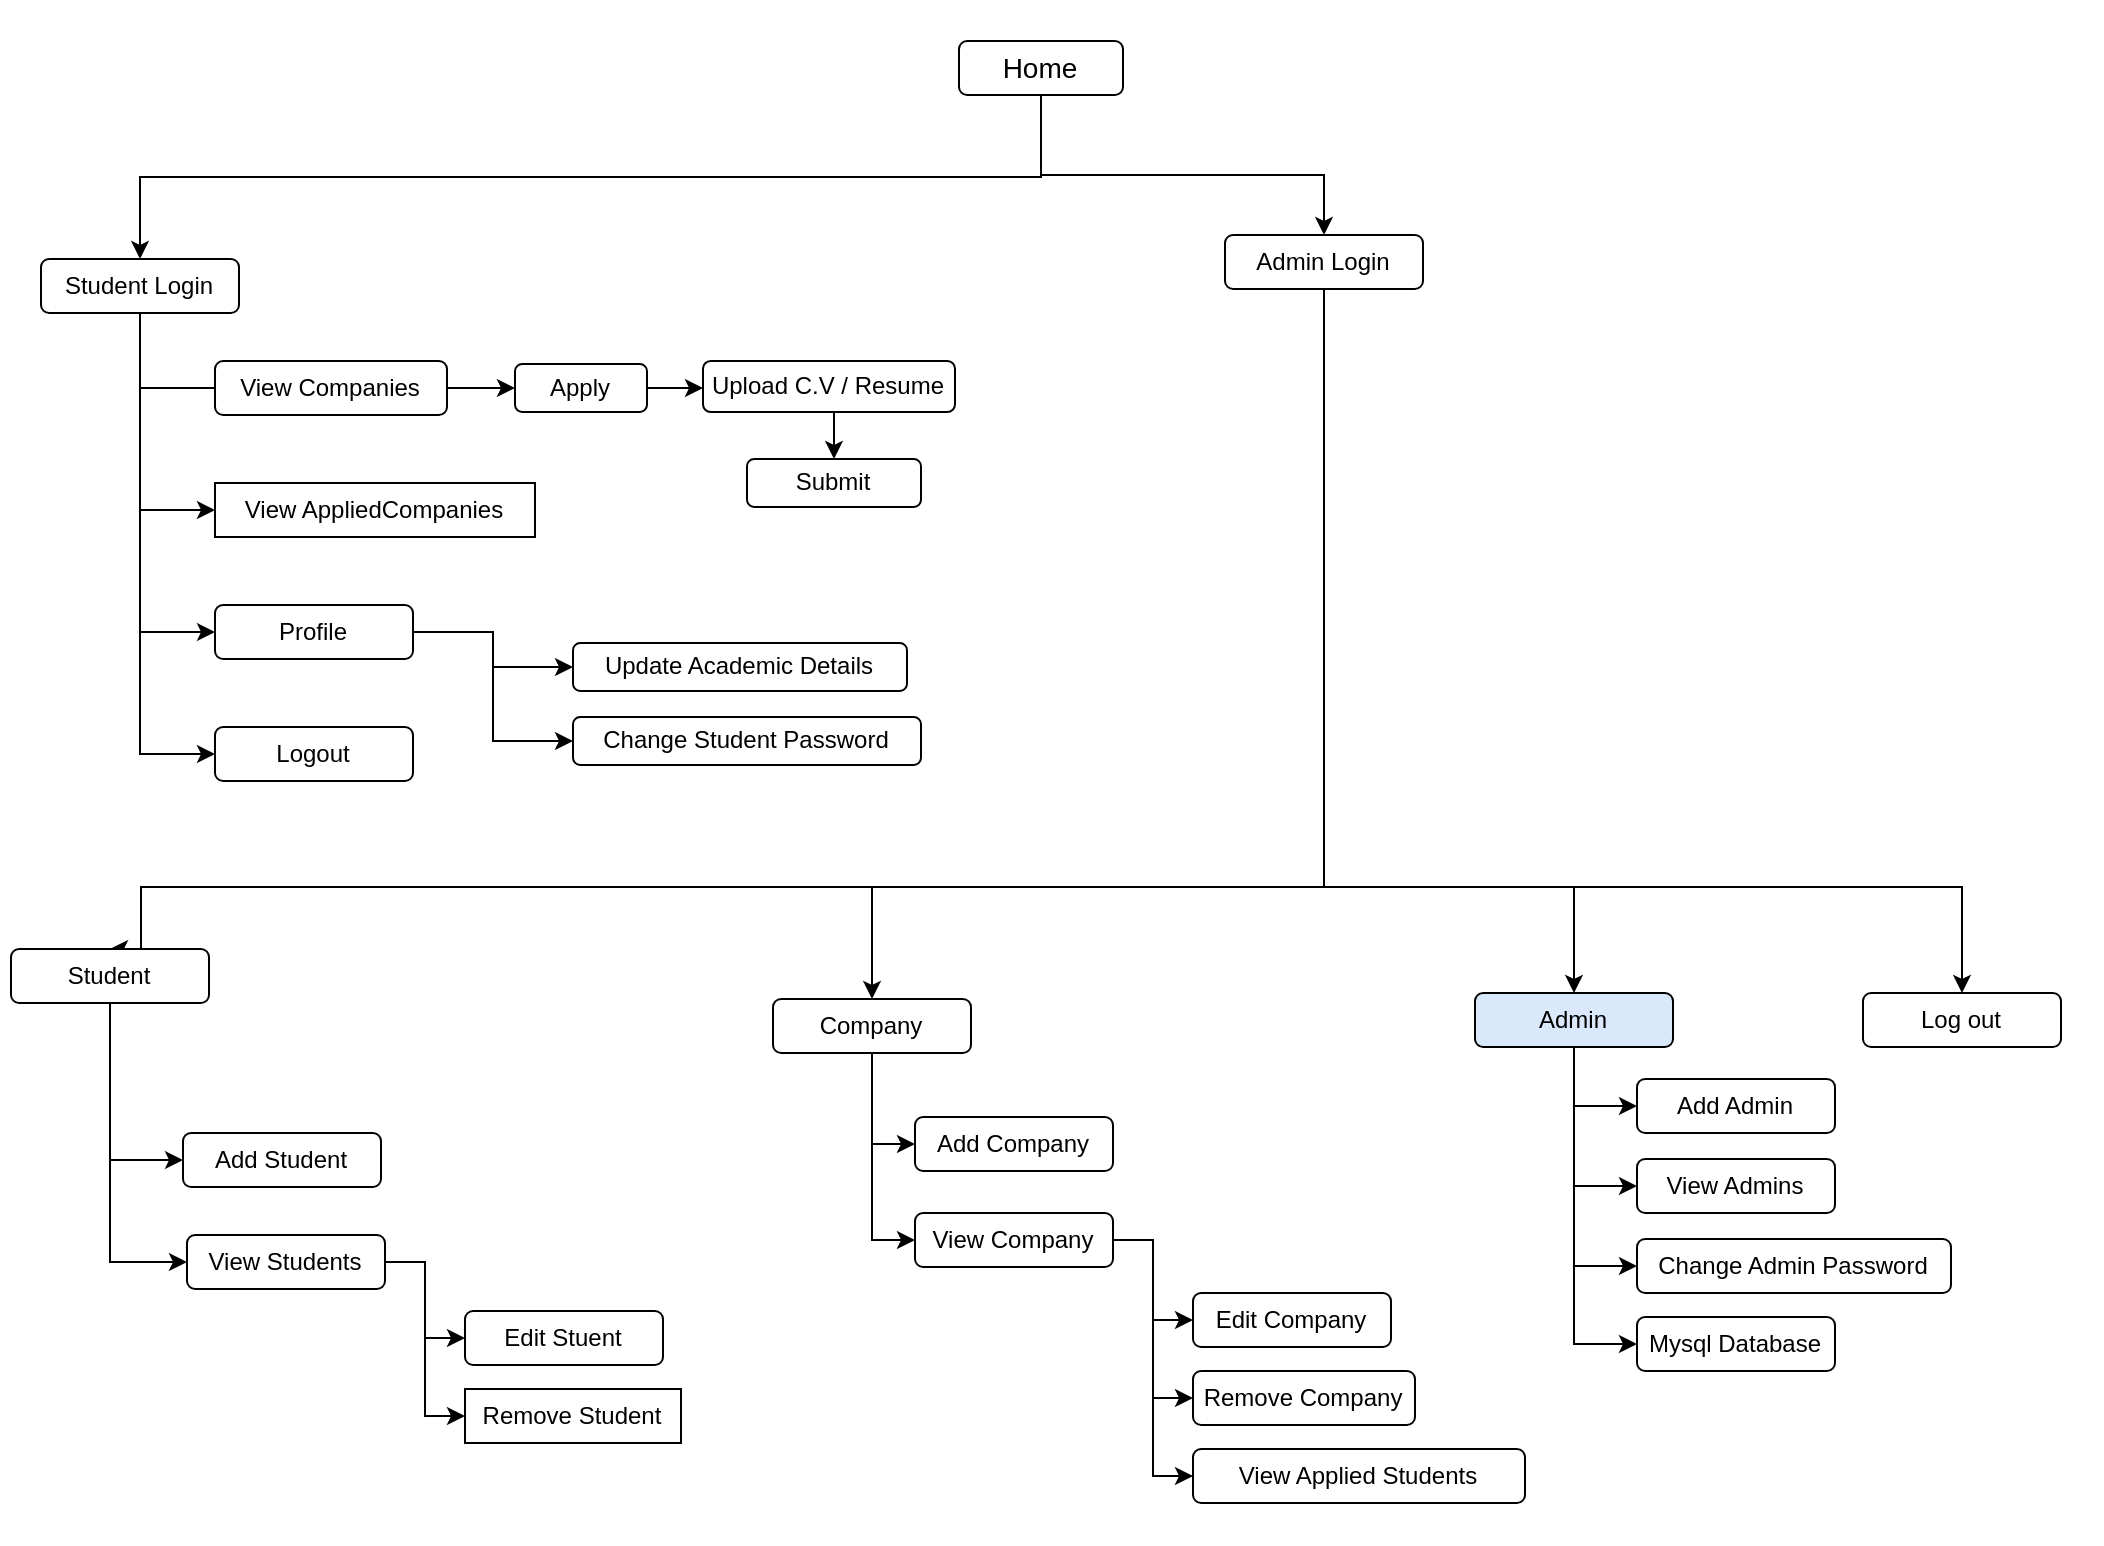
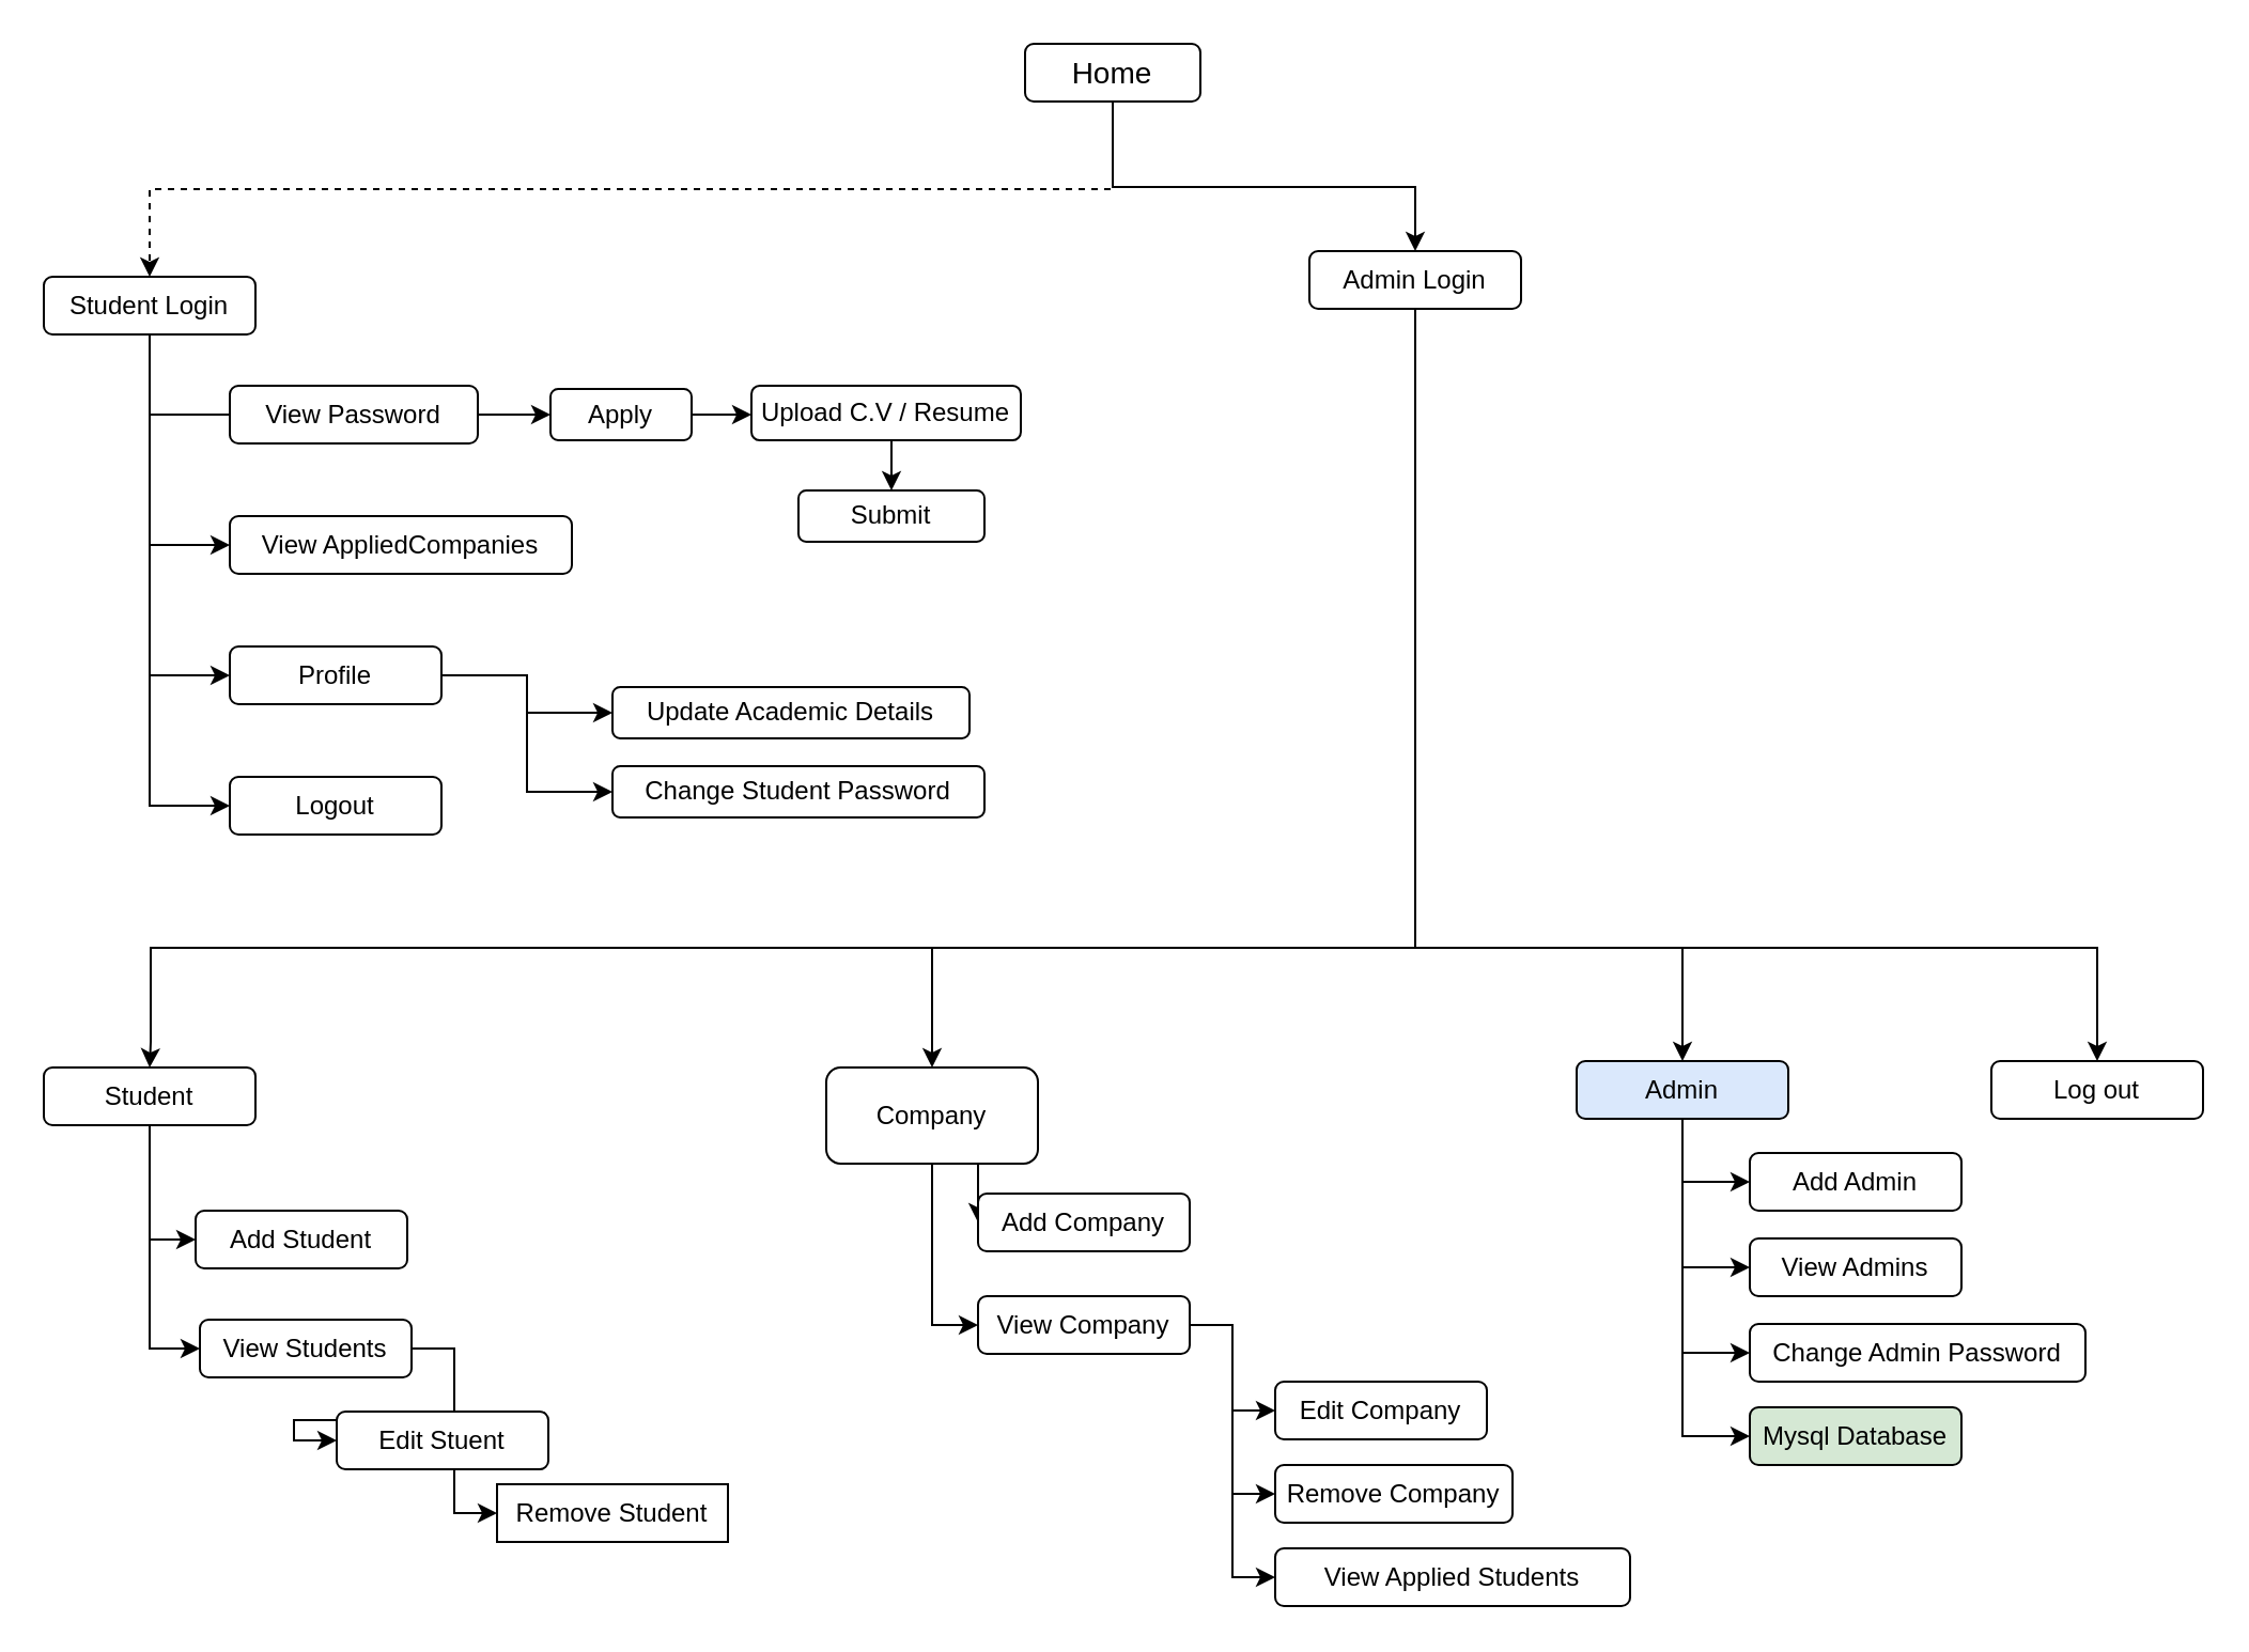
- <mxCell id="3" style="edgeStyle=orthogonalEdgeStyle;rounded=0;orthogonalLoop=1;jettySize=auto;html=1;exitX=0.5;exitY=1;exitDx=0;exitDy=0;entryX=0.5;entryY=0;entryDx=0;entryDy=0;fontColor=#000000;" edge="1" parent="1" source="4" target="9"><mxGeometry relative="1" as="geometry" /></mxCell>
+ <mxCell id="3" style="edgeStyle=orthogonalEdgeStyle;rounded=0;orthogonalLoop=1;jettySize=auto;html=1;exitX=0.5;exitY=1;exitDx=0;exitDy=0;entryX=0.5;entryY=0;entryDx=0;entryDy=0;fontColor=#000000;dashed=1;" edge="1" parent="1" source="4" target="9"><mxGeometry relative="1" as="geometry" /></mxCell>
- <mxCell id="17" value="&lt;font&gt;View Companies&lt;br&gt;&lt;/font&gt;" style="rounded=1;whiteSpace=wrap;html=1;fontSize=12;glass=0;strokeWidth=1;shadow=0;fontColor=#000000;" vertex="1" parent="1"><mxGeometry x="107" y="180" width="116" height="27" as="geometry" /></mxCell>
+ <mxCell id="17" value="&lt;font&gt;View Password&lt;br&gt;&lt;/font&gt;" style="rounded=1;whiteSpace=wrap;html=1;fontSize=12;glass=0;strokeWidth=1;shadow=0;fontColor=#000000;" vertex="1" parent="1"><mxGeometry x="107" y="180" width="116" height="27" as="geometry" /></mxCell>
- <mxCell id="15" value="&lt;font&gt;View AppliedCompanies&lt;/font&gt;" style="whiteSpace=wrap;html=1;fontSize=12;glass=0;strokeWidth=1;shadow=0;fontColor=#000000;rounded=0;" vertex="1" parent="1"><mxGeometry x="107" y="241" width="160" height="27" as="geometry" /></mxCell>
+ <mxCell id="15" value="&lt;font&gt;View AppliedCompanies&lt;/font&gt;" style="rounded=1;whiteSpace=wrap;html=1;fontSize=12;glass=0;strokeWidth=1;shadow=0;fontColor=#000000;" vertex="1" parent="1"><mxGeometry x="107" y="241" width="160" height="27" as="geometry" /></mxCell>
- <mxCell id="31" value="&lt;font&gt;Student&lt;/font&gt;" style="rounded=1;whiteSpace=wrap;html=1;fontSize=12;glass=0;strokeWidth=1;shadow=0;fontColor=#000000;" vertex="1" parent="1"><mxGeometry x="5" y="474" width="99" height="27" as="geometry" /></mxCell>
+ <mxCell id="31" value="&lt;font&gt;Student&lt;/font&gt;" style="rounded=1;whiteSpace=wrap;html=1;fontSize=12;glass=0;strokeWidth=1;shadow=0;fontColor=#000000;" vertex="1" parent="1"><mxGeometry x="20" y="499" width="99" height="27" as="geometry" /></mxCell>
- <mxCell id="34" value="&lt;font&gt;Company&lt;/font&gt;" style="rounded=1;whiteSpace=wrap;html=1;fontSize=12;glass=0;strokeWidth=1;shadow=0;fontColor=#000000;" vertex="1" parent="1"><mxGeometry x="386" y="499" width="99" height="27" as="geometry" /></mxCell>
+ <mxCell id="34" value="&lt;font&gt;Company&lt;/font&gt;" style="rounded=1;whiteSpace=wrap;html=1;fontSize=12;glass=0;strokeWidth=1;shadow=0;fontColor=#000000;" vertex="1" parent="1"><mxGeometry x="386" y="499" width="99" height="45" as="geometry" /></mxCell>
- <mxCell id="49" value="&lt;font&gt;Edit Stuent&lt;br&gt;&lt;/font&gt;" style="rounded=1;whiteSpace=wrap;html=1;fontSize=12;glass=0;strokeWidth=1;shadow=0;fontColor=#000000;" vertex="1" parent="1"><mxGeometry x="232" y="655" width="99" height="27" as="geometry" /></mxCell>
+ <mxCell id="49" value="&lt;font&gt;Edit Stuent&lt;br&gt;&lt;/font&gt;" style="rounded=1;whiteSpace=wrap;html=1;fontSize=12;glass=0;strokeWidth=1;shadow=0;fontColor=#000000;" vertex="1" parent="1"><mxGeometry x="157" y="660" width="99" height="27" as="geometry" /></mxCell>
- <mxCell id="44" value="&lt;font&gt;Mysql Database&lt;/font&gt;" style="rounded=1;whiteSpace=wrap;html=1;fontSize=12;glass=0;strokeWidth=1;shadow=0;fontColor=#000000;" vertex="1" parent="1"><mxGeometry x="818" y="658" width="99" height="27" as="geometry" /></mxCell>
+ <mxCell id="44" value="&lt;font&gt;Mysql Database&lt;/font&gt;" style="rounded=1;whiteSpace=wrap;html=1;fontSize=12;glass=0;strokeWidth=1;shadow=0;fontColor=#000000;fillColor=#d5e8d4;" vertex="1" parent="1"><mxGeometry x="818" y="658" width="99" height="27" as="geometry" /></mxCell>
